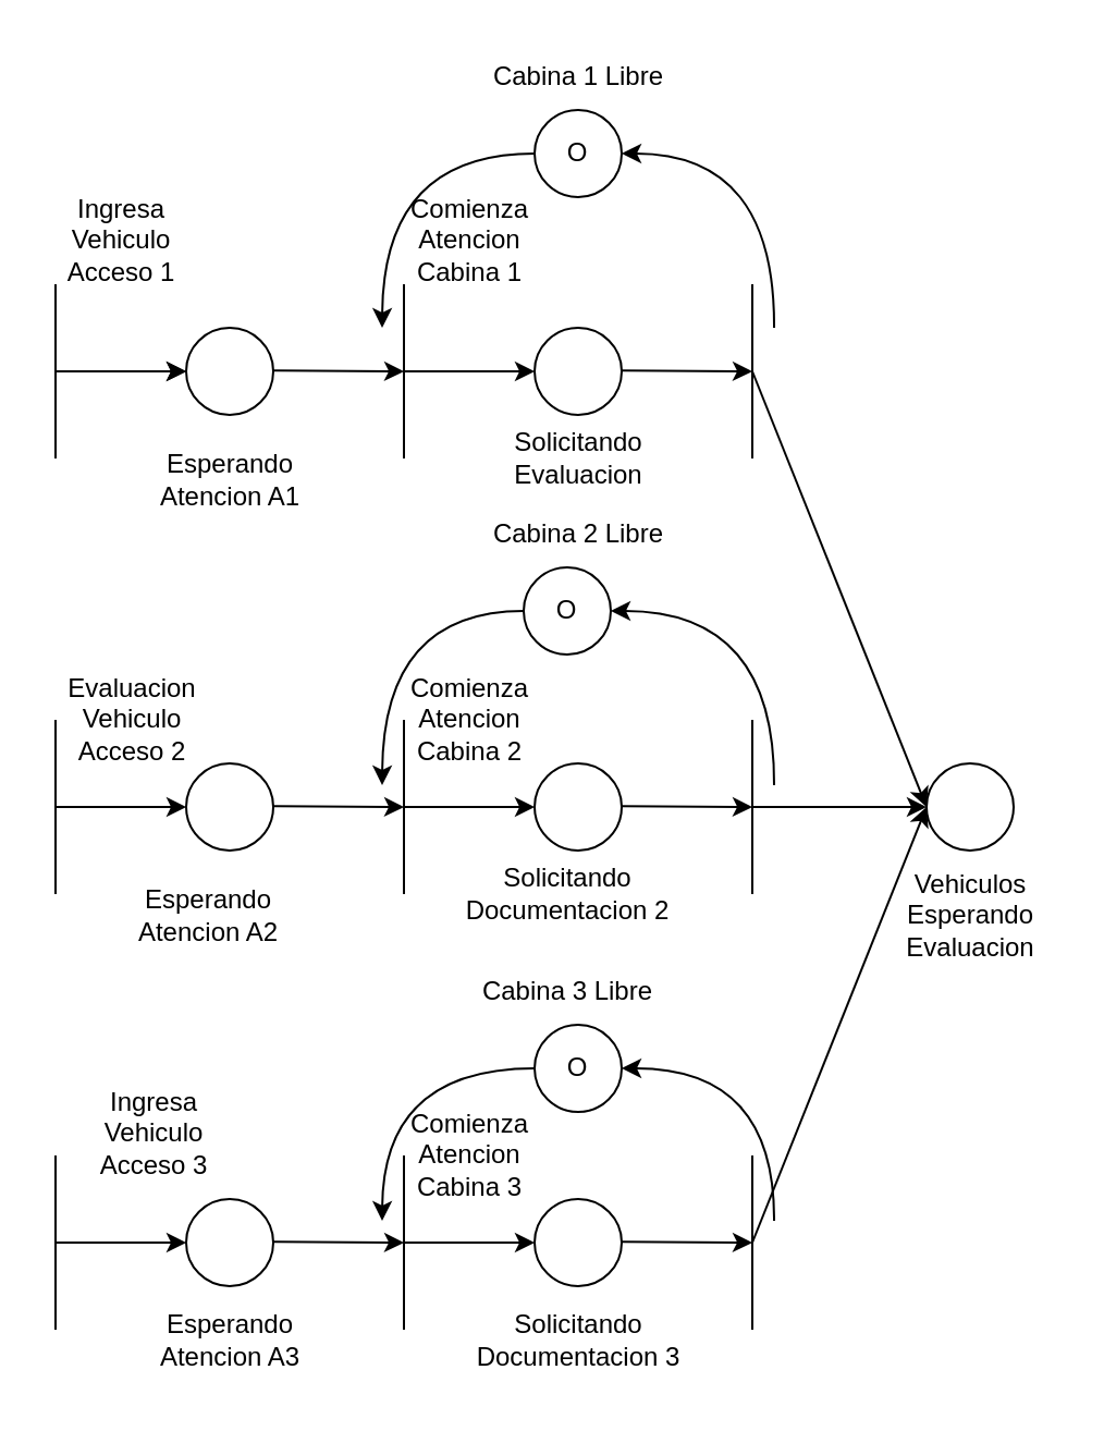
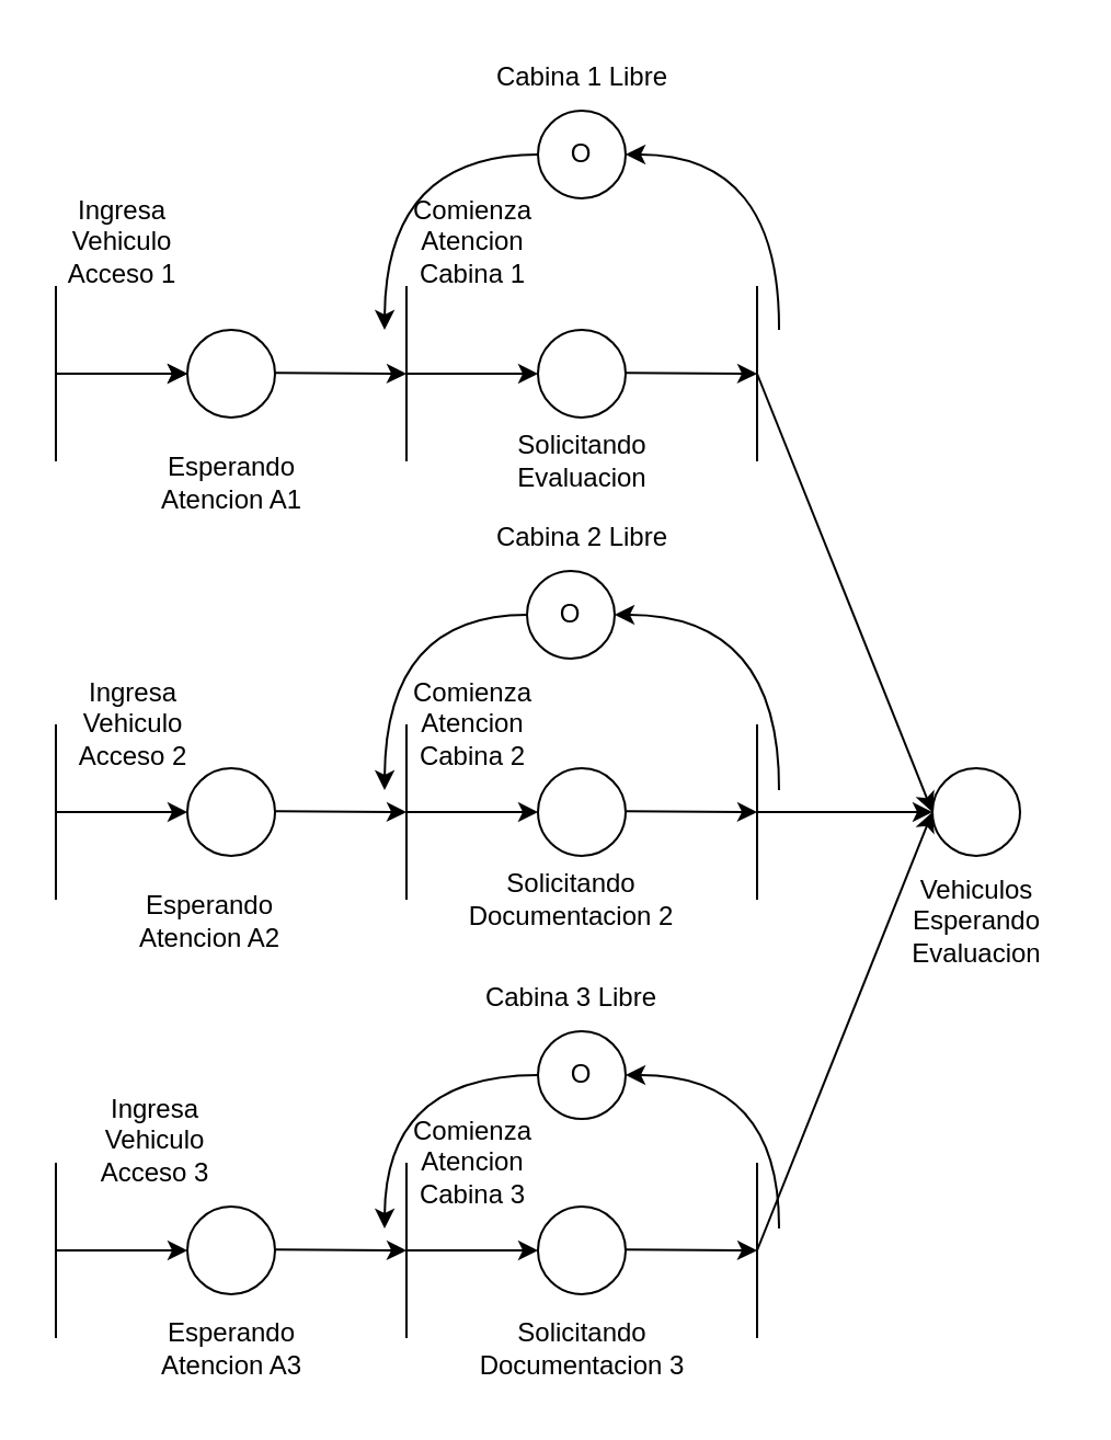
- <mxCell id="9" value="Evaluacion&lt;div&gt;Vehiculo&lt;/div&gt;&lt;div&gt;Acceso 2&lt;/div&gt;" style="text;html=1;align=center;verticalAlign=middle;resizable=0;points=[];autosize=1;strokeColor=none;fillColor=none;" vertex="1" parent="1"><mxGeometry x="25" y="300" width="70" height="60" as="geometry" /></mxCell>
+ <mxCell id="9" value="Ingresa&lt;div&gt;Vehiculo&lt;/div&gt;&lt;div&gt;Acceso 2&lt;/div&gt;" style="text;html=1;align=center;verticalAlign=middle;resizable=0;points=[];autosize=1;strokeColor=none;fillColor=none;" vertex="1" parent="1"><mxGeometry x="25" y="300" width="70" height="60" as="geometry" /></mxCell>
